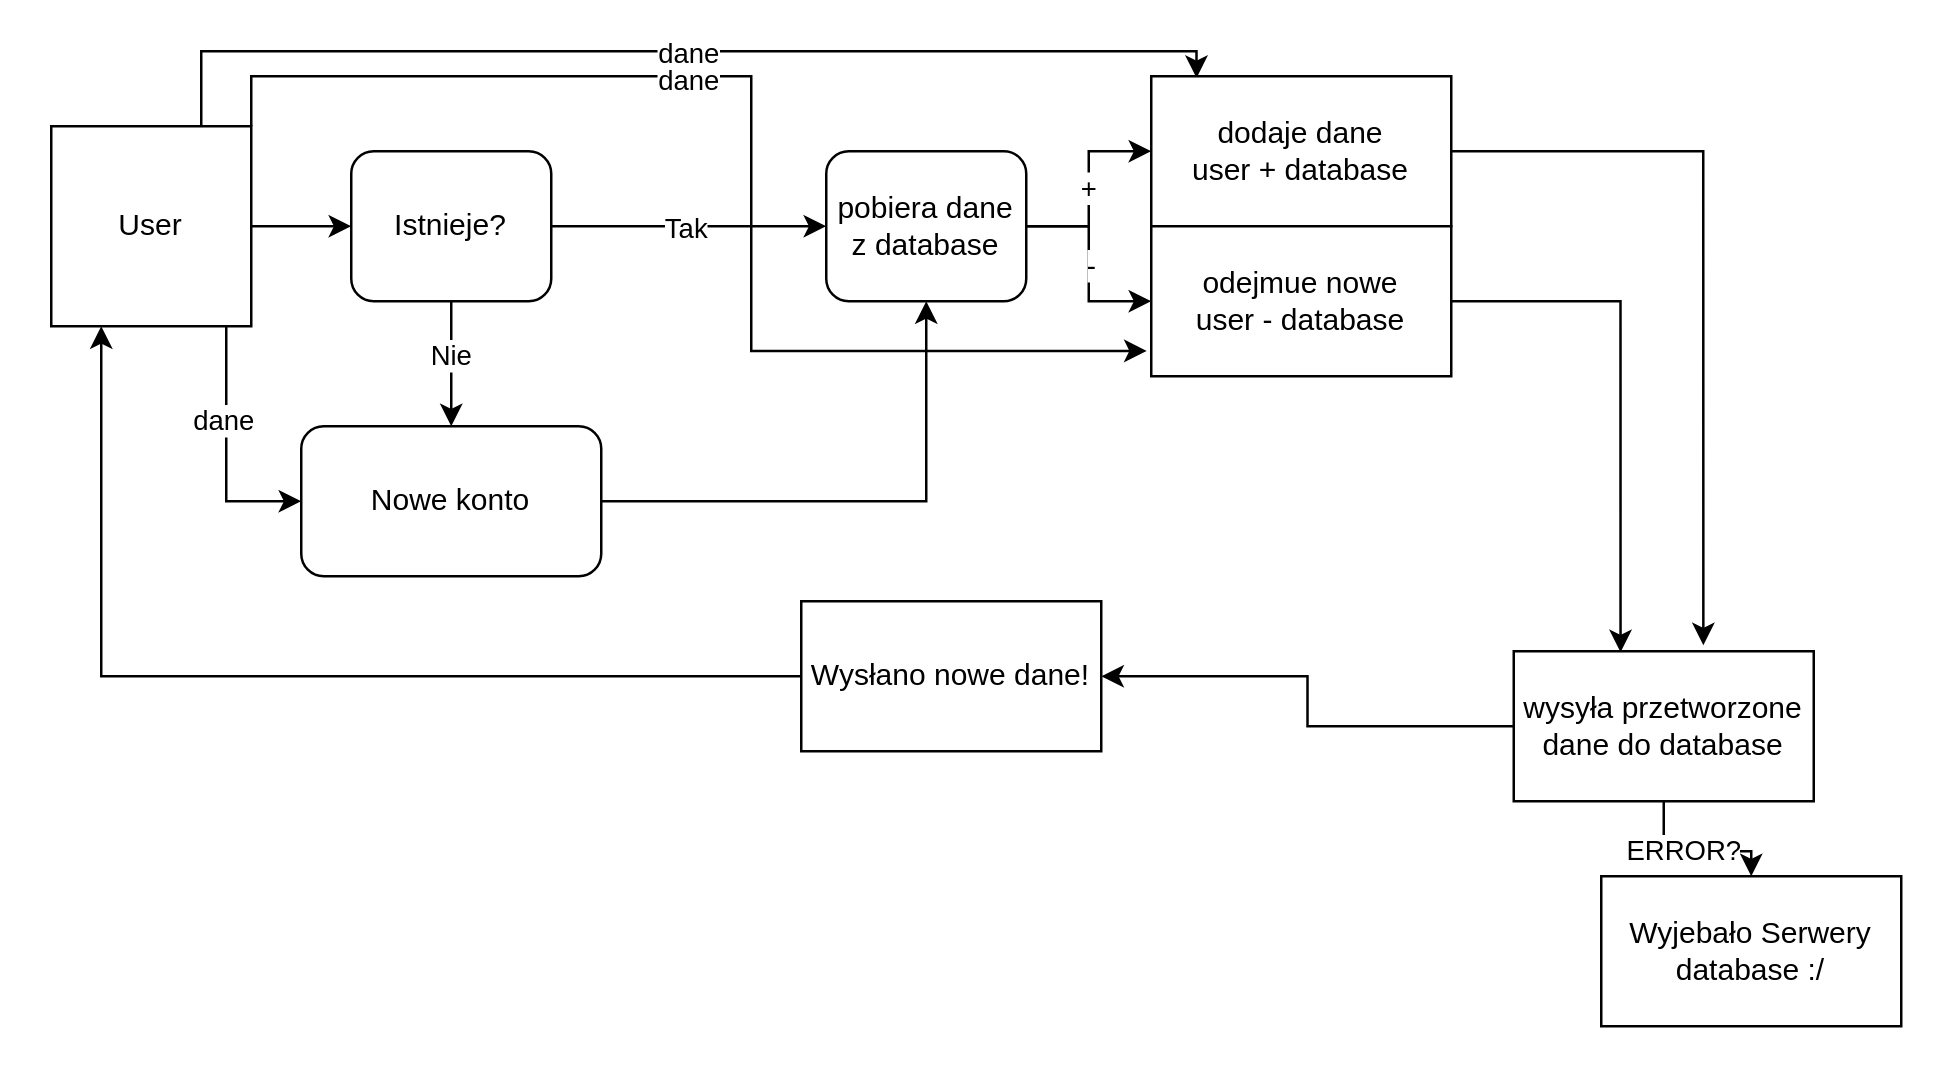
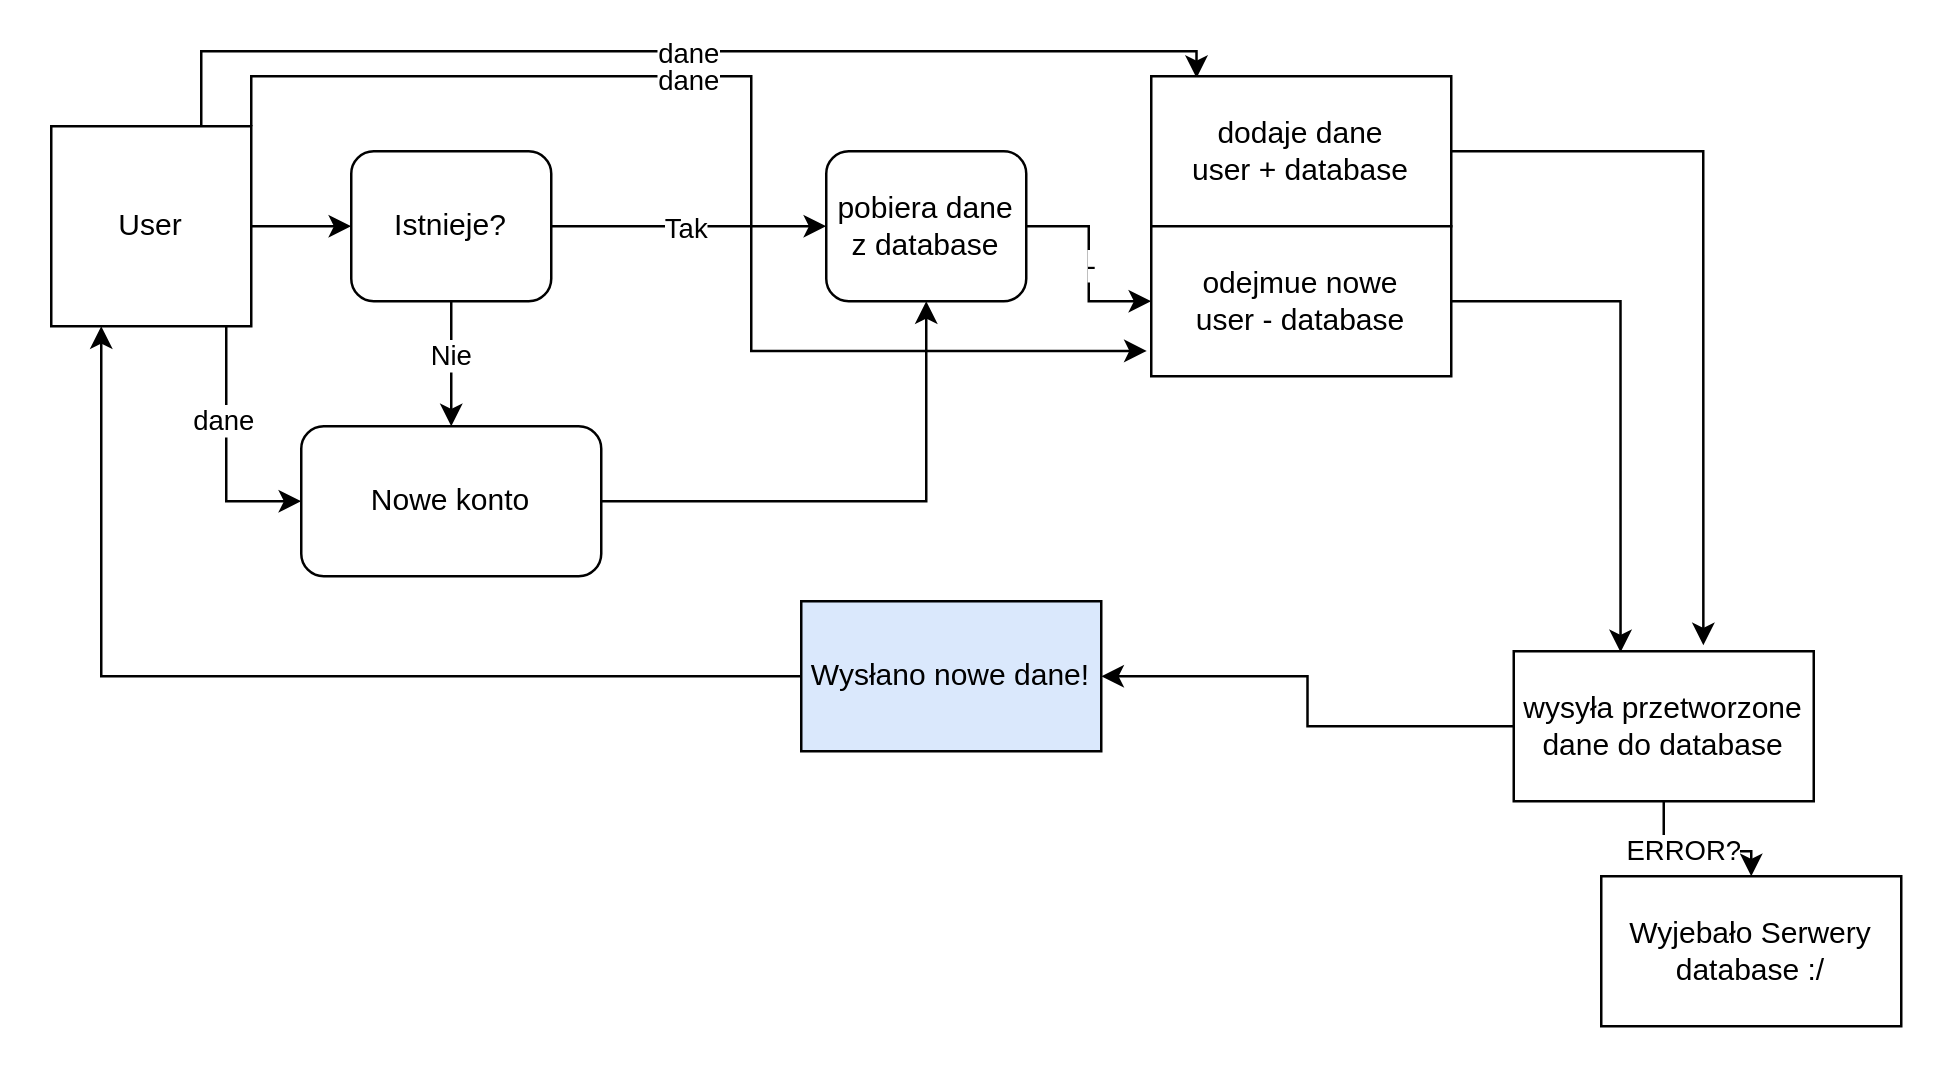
- <mxCell id="18" style="edgeStyle=orthogonalEdgeStyle;rounded=0;orthogonalLoop=1;jettySize=auto;html=1;exitX=1;exitY=0.5;exitDx=0;exitDy=0;entryX=0;entryY=0.5;entryDx=0;entryDy=0;" edge="1" parent="1" source="22" target="24"><mxGeometry relative="1" as="geometry" /></mxCell>
- <mxCell id="19" value="+" style="edgeLabel;html=1;align=center;verticalAlign=middle;resizable=0;points=[];" vertex="1" connectable="0" parent="18"><mxGeometry x="0.013" y="1" relative="1" as="geometry"><mxPoint as="offset" /></mxGeometry></mxCell>
- <mxCell id="32" value="Wysłano nowe dane!" style="rounded=0;whiteSpace=wrap;html=1;" vertex="1" parent="1"><mxGeometry x="320" y="240" width="120" height="60" as="geometry" /></mxCell>
+ <mxCell id="32" value="Wysłano nowe dane!" style="rounded=0;whiteSpace=wrap;html=1;fillColor=#dae8fc;" vertex="1" parent="1"><mxGeometry x="320" y="240" width="120" height="60" as="geometry" /></mxCell>
